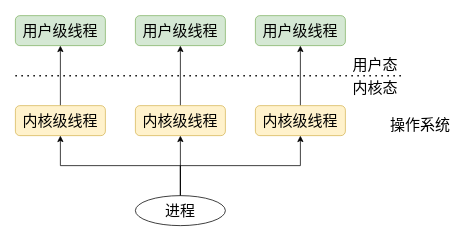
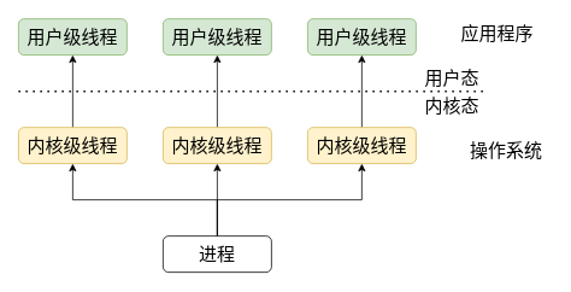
+ <mxCell id="18" value="应用程序" style="text;html=1;strokeColor=none;fillColor=none;align=center;verticalAlign=middle;whiteSpace=wrap;rounded=0;fontSize=20;" parent="1" vertex="1"><mxGeometry x="500" y="20" width="100" height="30" as="geometry" /></mxCell>
- <mxCell id="7" value="&lt;font style=&quot;font-size: 20px;&quot;&gt;进程&lt;/font&gt;" style="ellipse;whiteSpace=wrap;html=1;" parent="1" vertex="1"><mxGeometry x="180" y="260" width="120" height="40" as="geometry" /></mxCell>
+ <mxCell id="7" value="&lt;font style=&quot;font-size: 20px;&quot;&gt;进程&lt;/font&gt;" style="rounded=1;whiteSpace=wrap;html=1;" parent="1" vertex="1"><mxGeometry x="180" y="260" width="120" height="40" as="geometry" /></mxCell>
